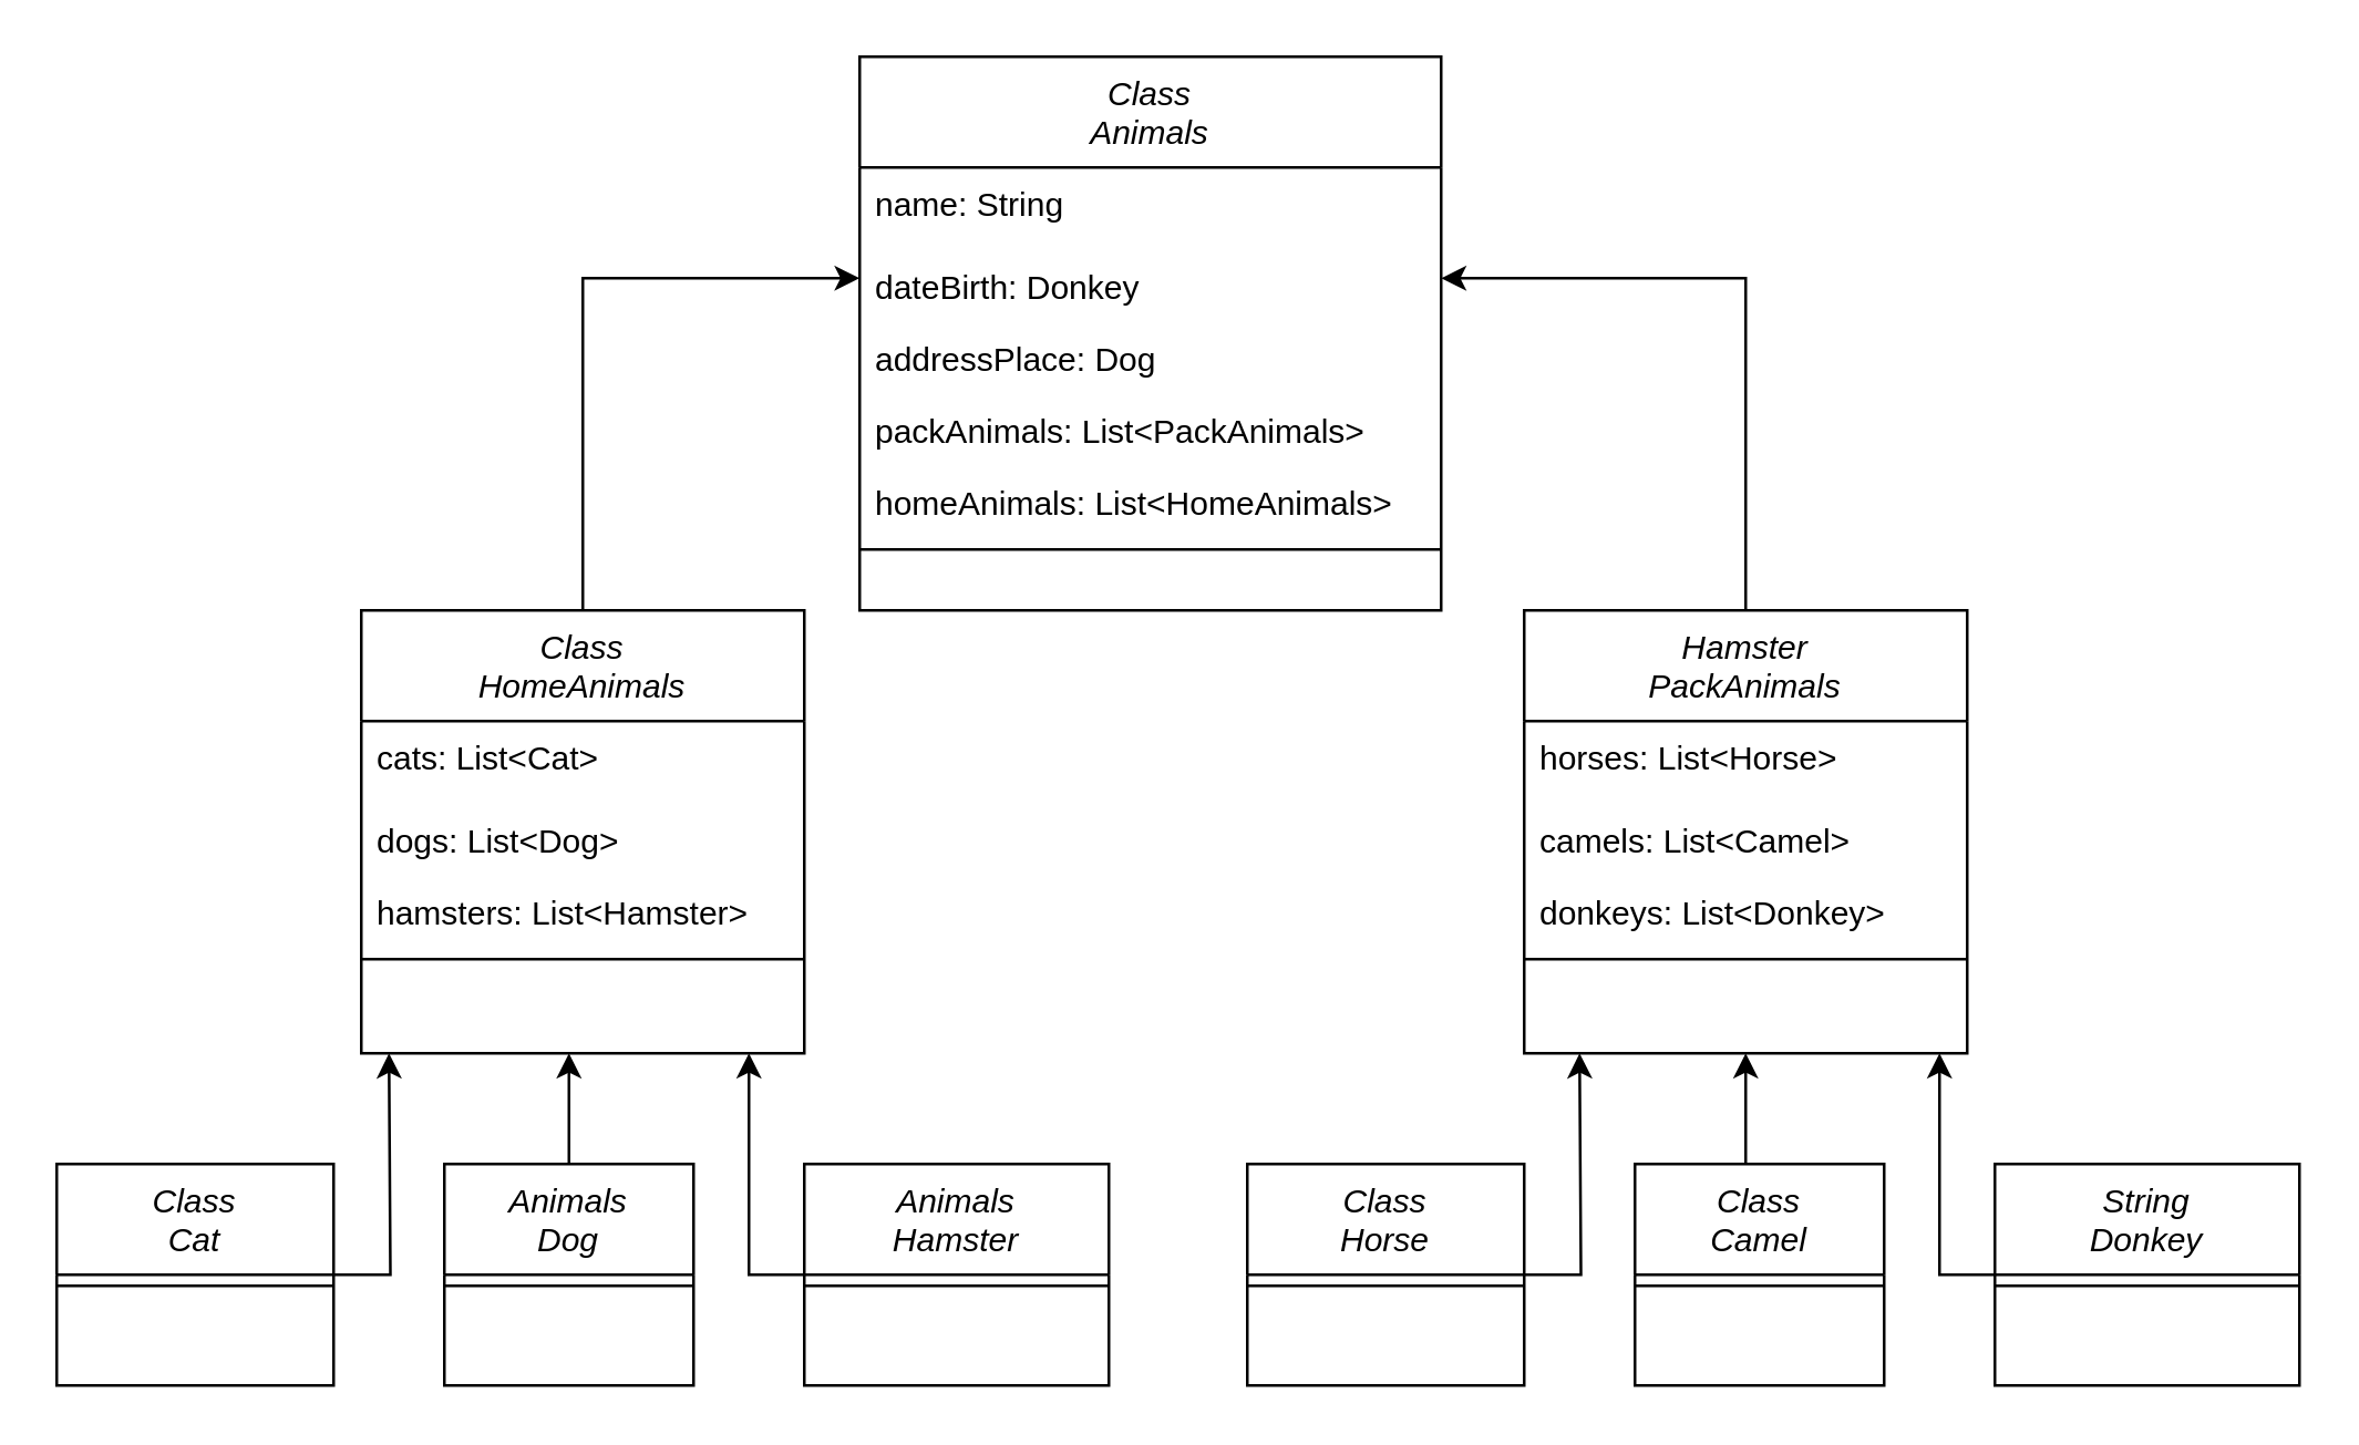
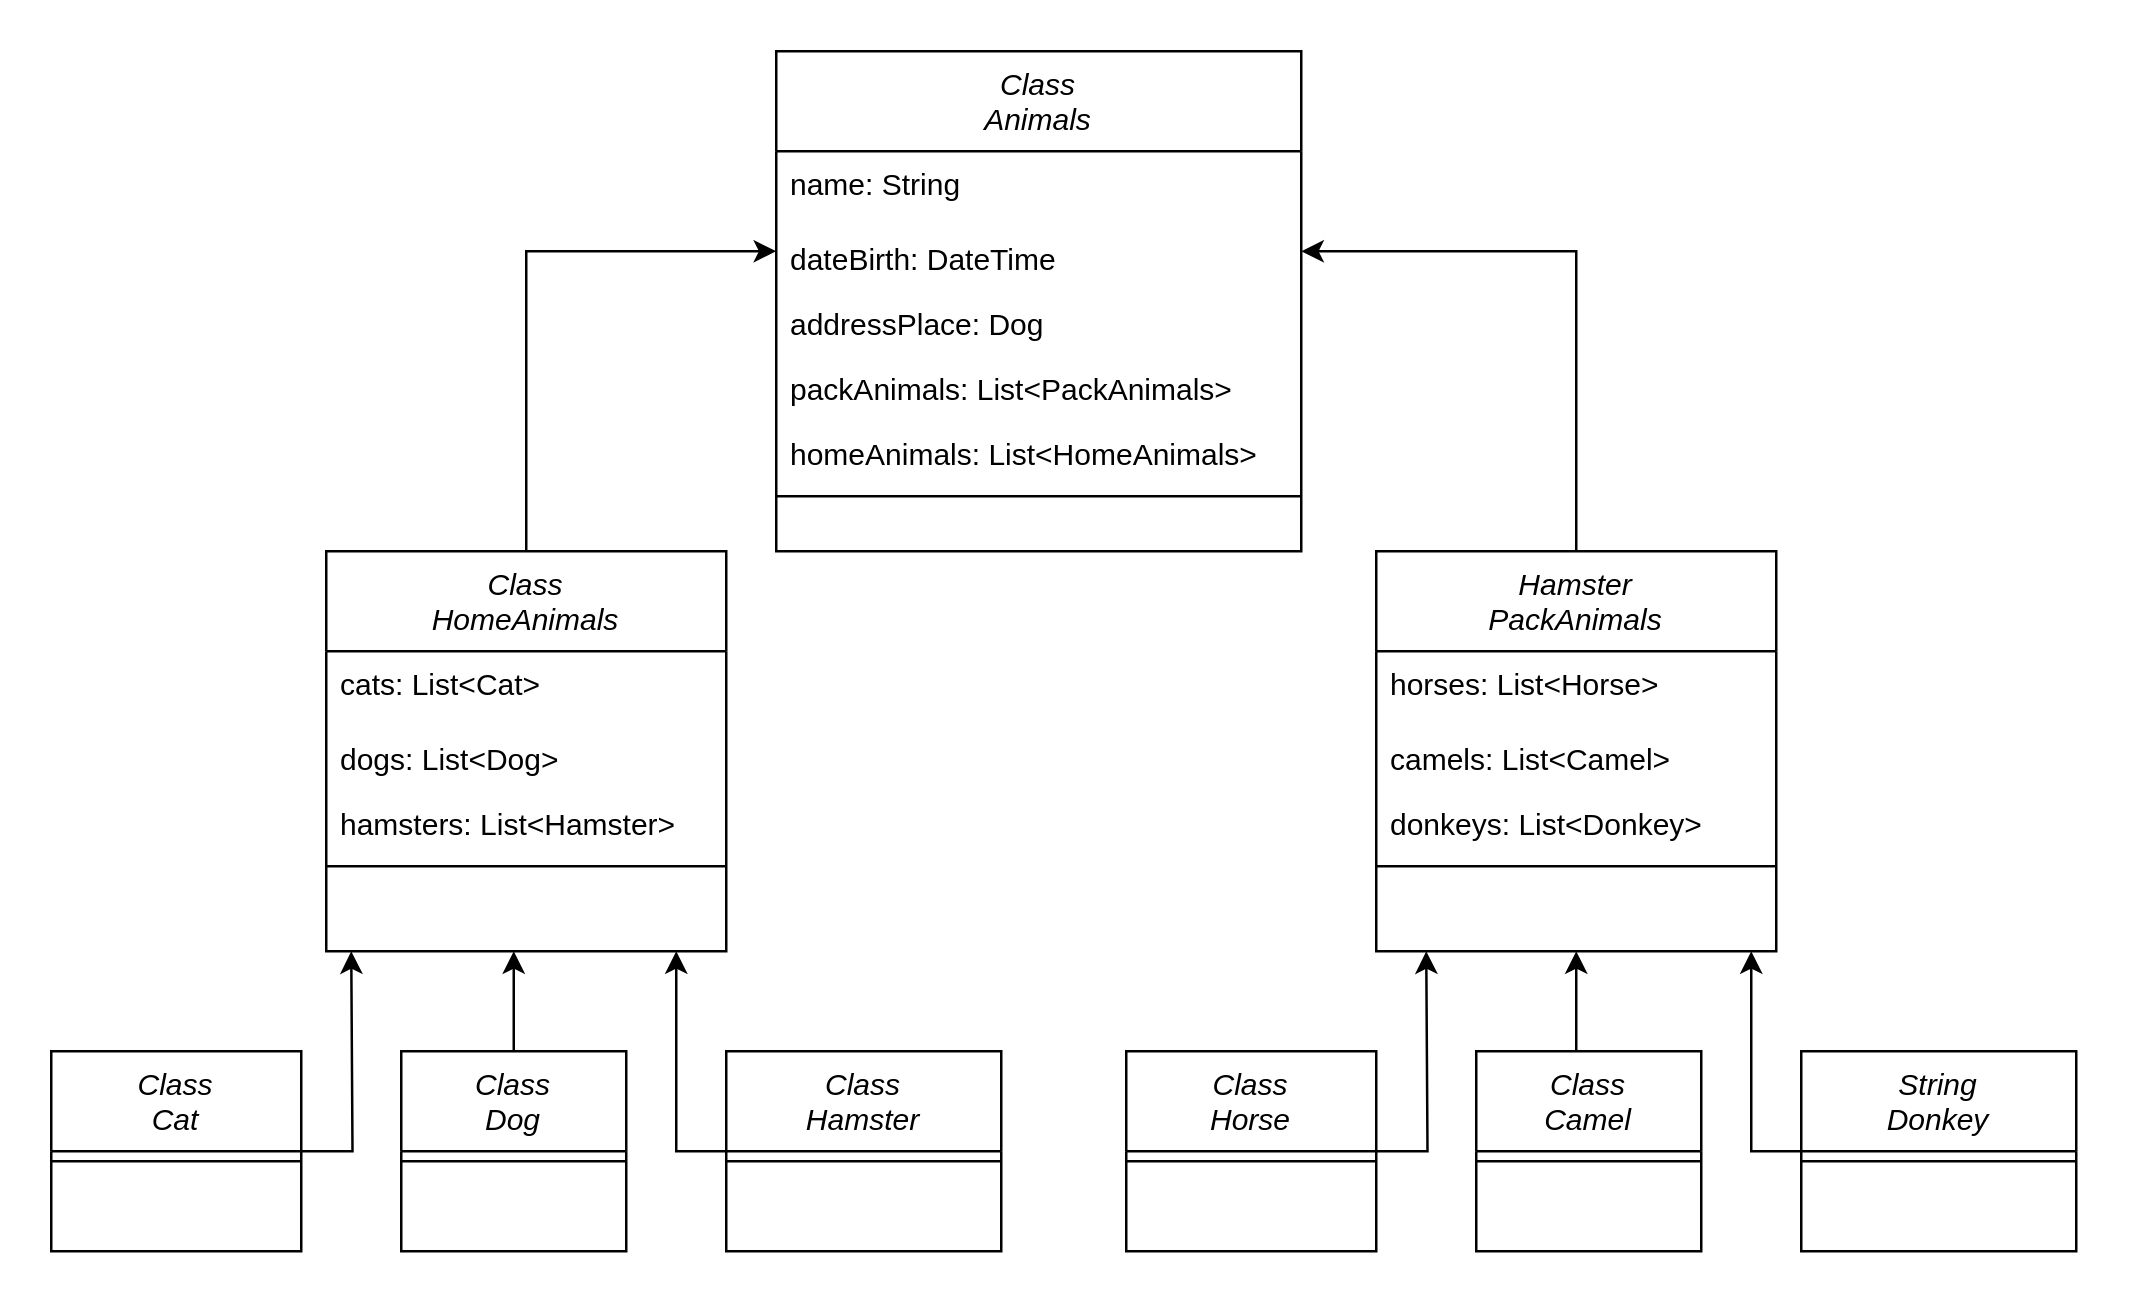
- <mxCell id="4" value="dateBirth: Donkey" style="text;align=left;verticalAlign=top;spacingLeft=4;spacingRight=4;overflow=hidden;rotatable=0;points=[[0,0.5],[1,0.5]];portConstraint=eastwest;rounded=0;shadow=0;html=0;" parent="2" vertex="1"><mxGeometry y="70" width="210" height="26" as="geometry" /></mxCell>
+ <mxCell id="4" value="dateBirth: DateTime" style="text;align=left;verticalAlign=top;spacingLeft=4;spacingRight=4;overflow=hidden;rotatable=0;points=[[0,0.5],[1,0.5]];portConstraint=eastwest;rounded=0;shadow=0;html=0;" parent="2" vertex="1"><mxGeometry y="70" width="210" height="26" as="geometry" /></mxCell>
- <mxCell id="25" value="Animals&#10;Dog" style="swimlane;fontStyle=2;align=center;verticalAlign=top;childLayout=stackLayout;horizontal=1;startSize=40;horizontalStack=0;resizeParent=1;resizeLast=0;collapsible=1;marginBottom=0;rounded=0;shadow=0;strokeWidth=1;" vertex="1" parent="1"><mxGeometry x="160" y="420" width="90" height="80" as="geometry"><mxRectangle x="230" y="140" width="160" height="26" as="alternateBounds" /></mxGeometry></mxCell>
+ <mxCell id="25" value="Class&#10;Dog" style="swimlane;fontStyle=2;align=center;verticalAlign=top;childLayout=stackLayout;horizontal=1;startSize=40;horizontalStack=0;resizeParent=1;resizeLast=0;collapsible=1;marginBottom=0;rounded=0;shadow=0;strokeWidth=1;" vertex="1" parent="1"><mxGeometry x="160" y="420" width="90" height="80" as="geometry"><mxRectangle x="230" y="140" width="160" height="26" as="alternateBounds" /></mxGeometry></mxCell>
- <mxCell id="28" value="Animals&#10;Hamster" style="swimlane;fontStyle=2;align=center;verticalAlign=top;childLayout=stackLayout;horizontal=1;startSize=40;horizontalStack=0;resizeParent=1;resizeLast=0;collapsible=1;marginBottom=0;rounded=0;shadow=0;strokeWidth=1;" vertex="1" parent="1"><mxGeometry x="290" y="420" width="110" height="80" as="geometry"><mxRectangle x="230" y="140" width="160" height="26" as="alternateBounds" /></mxGeometry></mxCell>
+ <mxCell id="28" value="Class&#10;Hamster" style="swimlane;fontStyle=2;align=center;verticalAlign=top;childLayout=stackLayout;horizontal=1;startSize=40;horizontalStack=0;resizeParent=1;resizeLast=0;collapsible=1;marginBottom=0;rounded=0;shadow=0;strokeWidth=1;" vertex="1" parent="1"><mxGeometry x="290" y="420" width="110" height="80" as="geometry"><mxRectangle x="230" y="140" width="160" height="26" as="alternateBounds" /></mxGeometry></mxCell>
